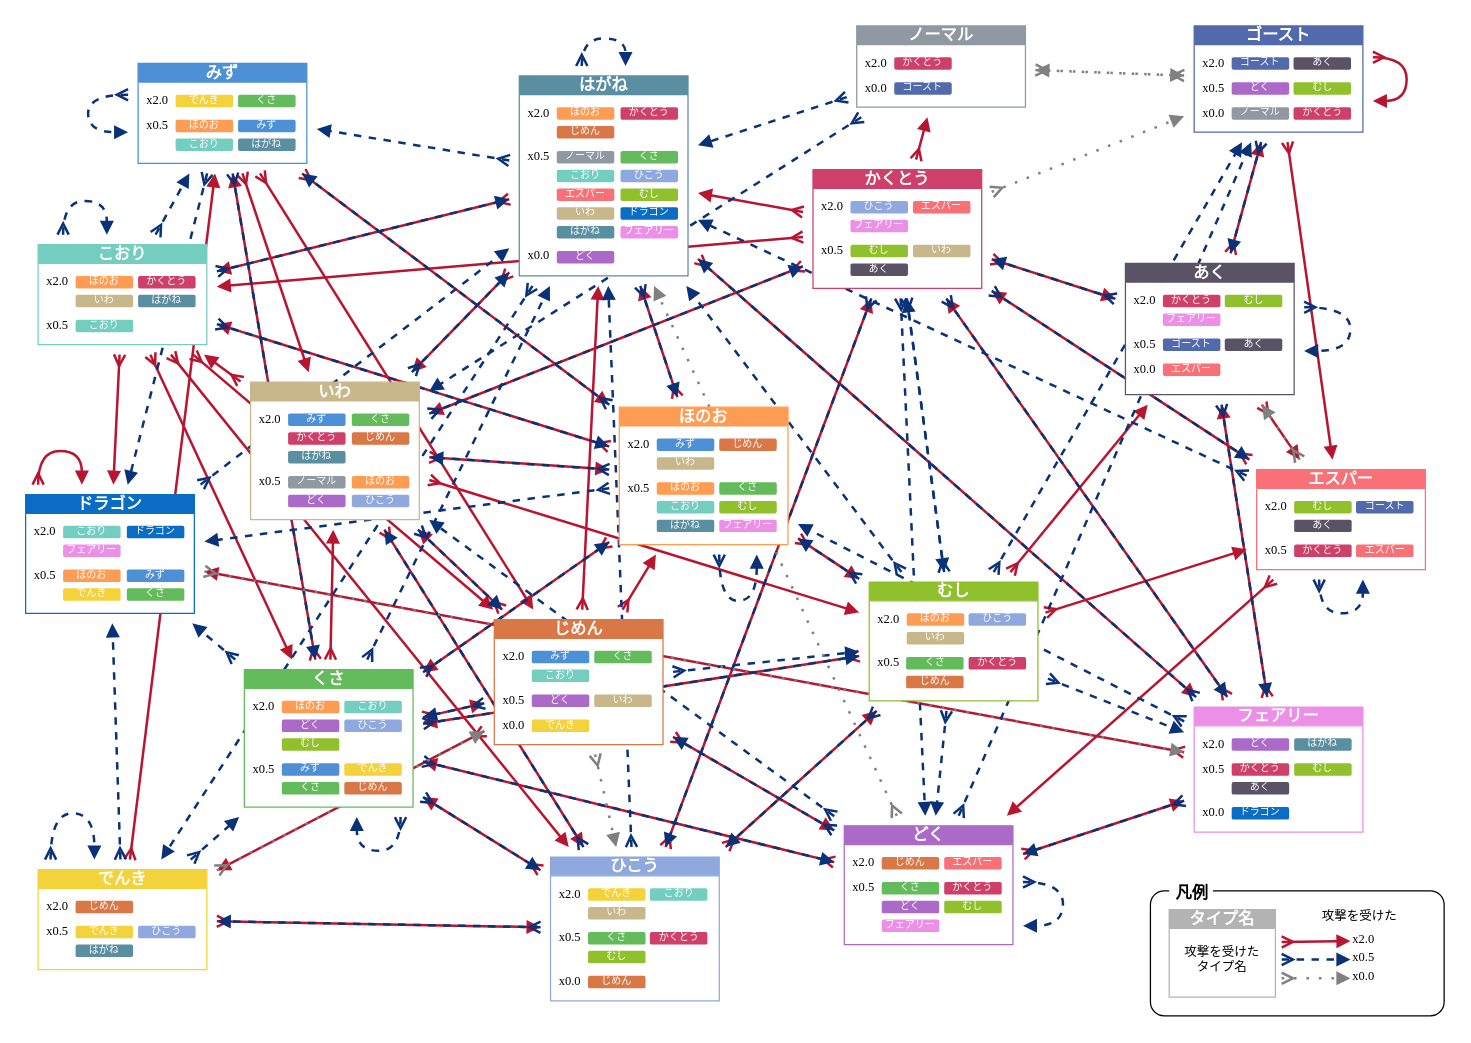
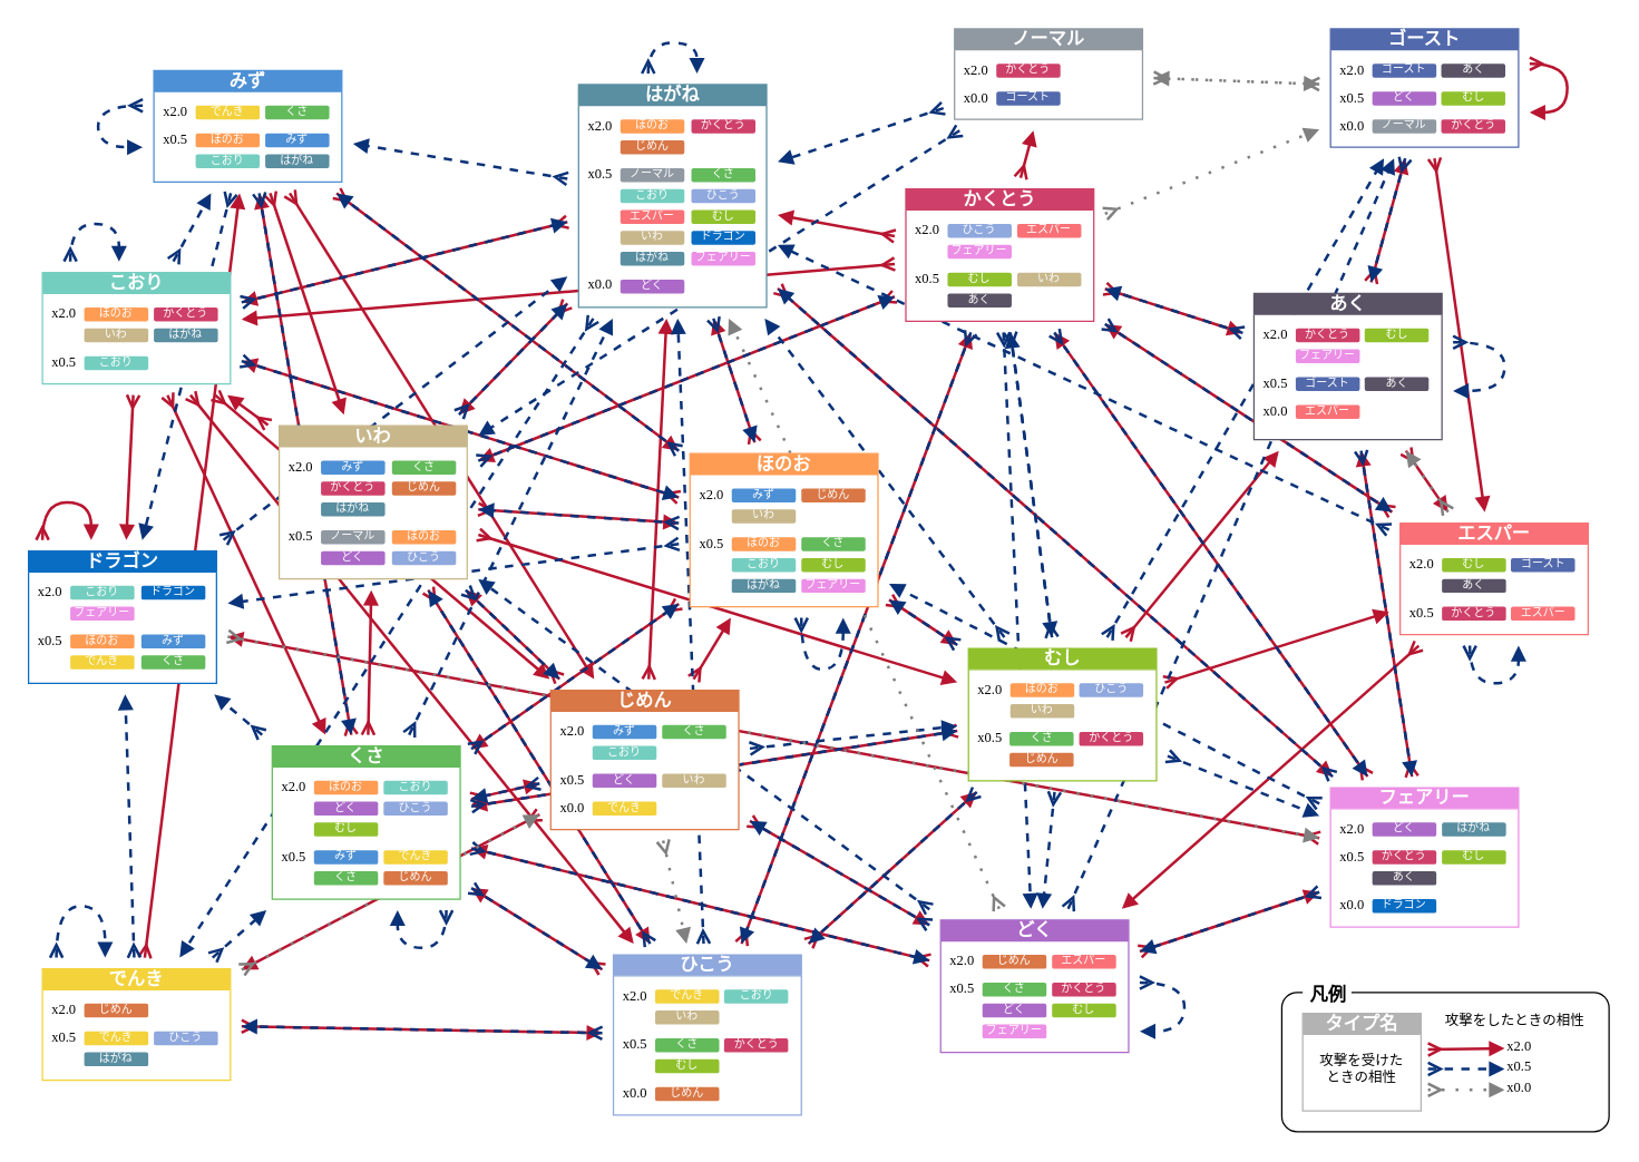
- <mxCell id="6" value="攻撃を受けた" style="text;html=1;strokeColor=none;fillColor=none;align=center;verticalAlign=middle;whiteSpace=wrap;rounded=0;labelBackgroundColor=none;labelBorderColor=none;fontSize=10;fontColor=#000000;fontFamily=Noto Sans JP;fontSource=https%3A%2F%2Ffonts.googleapis.com%2Fcss%3Ffamily%3DNoto%2BSans%2BJP;" parent="1" vertex="1"><mxGeometry x="1020" y="722" width="135" height="20" as="geometry" /></mxCell>
+ <mxCell id="6" value="攻撃をしたときの相性" style="text;html=1;strokeColor=none;fillColor=none;align=center;verticalAlign=middle;whiteSpace=wrap;rounded=0;labelBackgroundColor=none;labelBorderColor=none;fontSize=10;fontColor=#000000;fontFamily=Noto Sans JP;fontSource=https%3A%2F%2Ffonts.googleapis.com%2Fcss%3Ffamily%3DNoto%2BSans%2BJP;" parent="1" vertex="1"><mxGeometry x="1020" y="722" width="135" height="20" as="geometry" /></mxCell>
- <mxCell id="4" value="攻撃を受けた&lt;br&gt;タイプ名" style="text;html=1;strokeColor=none;fillColor=none;align=center;verticalAlign=middle;whiteSpace=wrap;rounded=0;labelBackgroundColor=none;labelBorderColor=none;fontSize=10;fontColor=#000000;fontFamily=Noto Sans JP;fontSource=https%3A%2F%2Ffonts.googleapis.com%2Fcss%3Ffamily%3DNoto%2BSans%2BJP;" parent="3" vertex="1"><mxGeometry y="30" width="85" height="20" as="geometry" /></mxCell>
+ <mxCell id="4" value="攻撃を受けた&lt;br&gt;ときの相性" style="text;html=1;strokeColor=none;fillColor=none;align=center;verticalAlign=middle;whiteSpace=wrap;rounded=0;labelBackgroundColor=none;labelBorderColor=none;fontSize=10;fontColor=#000000;fontFamily=Noto Sans JP;fontSource=https%3A%2F%2Ffonts.googleapis.com%2Fcss%3Ffamily%3DNoto%2BSans%2BJP;" parent="3" vertex="1"><mxGeometry y="30" width="85" height="20" as="geometry" /></mxCell>
